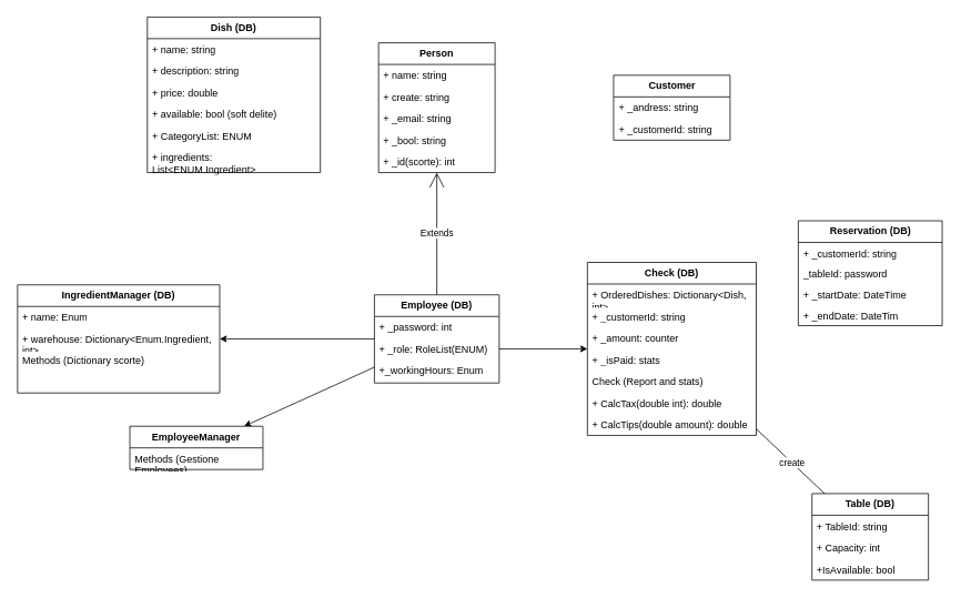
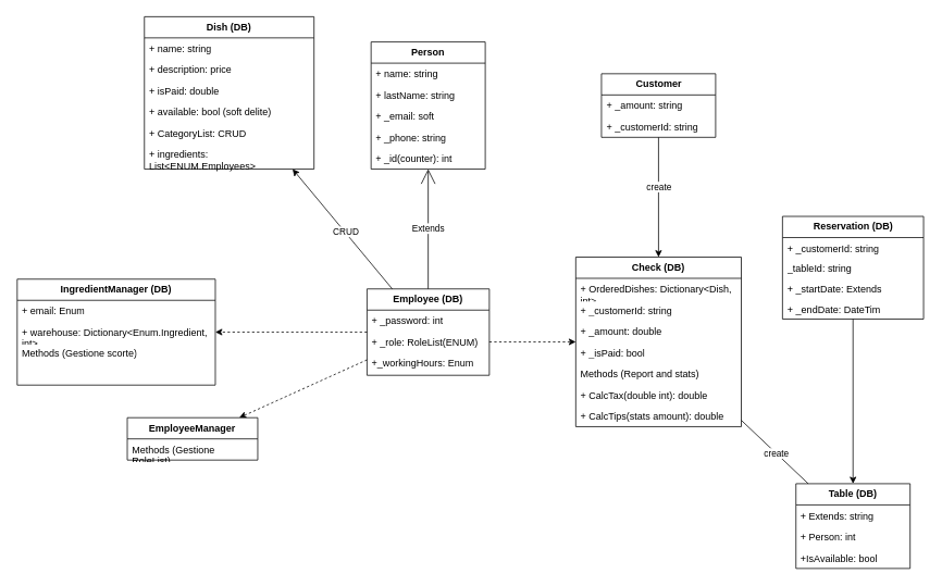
- <mxCell id="43" value="+ description: string" style="text;strokeColor=none;fillColor=none;align=left;verticalAlign=top;spacingLeft=4;spacingRight=4;overflow=hidden;rotatable=0;points=[[0,0.5],[1,0.5]];portConstraint=eastwest;whiteSpace=wrap;html=1;" parent="41" vertex="1"><mxGeometry y="52" width="208" height="26" as="geometry" /></mxCell>
+ <mxCell id="43" value="+ description: price" style="text;strokeColor=none;fillColor=none;align=left;verticalAlign=top;spacingLeft=4;spacingRight=4;overflow=hidden;rotatable=0;points=[[0,0.5],[1,0.5]];portConstraint=eastwest;whiteSpace=wrap;html=1;" parent="41" vertex="1"><mxGeometry y="52" width="208" height="26" as="geometry" /></mxCell>
- <mxCell id="44" value="+ price: double" style="text;strokeColor=none;fillColor=none;align=left;verticalAlign=top;spacingLeft=4;spacingRight=4;overflow=hidden;rotatable=0;points=[[0,0.5],[1,0.5]];portConstraint=eastwest;whiteSpace=wrap;html=1;" parent="41" vertex="1"><mxGeometry y="78" width="208" height="26" as="geometry" /></mxCell>
+ <mxCell id="44" value="+ isPaid: double" style="text;strokeColor=none;fillColor=none;align=left;verticalAlign=top;spacingLeft=4;spacingRight=4;overflow=hidden;rotatable=0;points=[[0,0.5],[1,0.5]];portConstraint=eastwest;whiteSpace=wrap;html=1;" parent="41" vertex="1"><mxGeometry y="78" width="208" height="26" as="geometry" /></mxCell>
- <mxCell id="4" value="+ create: string" style="text;strokeColor=none;fillColor=none;align=left;verticalAlign=top;spacingLeft=4;spacingRight=4;overflow=hidden;rotatable=0;points=[[0,0.5],[1,0.5]];portConstraint=eastwest;whiteSpace=wrap;html=1;" parent="2" vertex="1"><mxGeometry y="52" width="140" height="26" as="geometry" /></mxCell>
+ <mxCell id="4" value="+ lastName: string" style="text;strokeColor=none;fillColor=none;align=left;verticalAlign=top;spacingLeft=4;spacingRight=4;overflow=hidden;rotatable=0;points=[[0,0.5],[1,0.5]];portConstraint=eastwest;whiteSpace=wrap;html=1;" parent="2" vertex="1"><mxGeometry y="52" width="140" height="26" as="geometry" /></mxCell>
- <mxCell id="19" value="+ _andress: string" style="text;strokeColor=none;fillColor=none;align=left;verticalAlign=top;spacingLeft=4;spacingRight=4;overflow=hidden;rotatable=0;points=[[0,0.5],[1,0.5]];portConstraint=eastwest;whiteSpace=wrap;html=1;" parent="18" vertex="1"><mxGeometry y="26" width="140" height="26" as="geometry" /></mxCell>
+ <mxCell id="19" value="+ _amount: string" style="text;strokeColor=none;fillColor=none;align=left;verticalAlign=top;spacingLeft=4;spacingRight=4;overflow=hidden;rotatable=0;points=[[0,0.5],[1,0.5]];portConstraint=eastwest;whiteSpace=wrap;html=1;" parent="18" vertex="1"><mxGeometry y="26" width="140" height="26" as="geometry" /></mxCell>
- <mxCell id="5" value="+ _email: string" style="text;strokeColor=none;fillColor=none;align=left;verticalAlign=top;spacingLeft=4;spacingRight=4;overflow=hidden;rotatable=0;points=[[0,0.5],[1,0.5]];portConstraint=eastwest;whiteSpace=wrap;html=1;" parent="2" vertex="1"><mxGeometry y="78" width="140" height="26" as="geometry" /></mxCell>
+ <mxCell id="5" value="+ _email: soft" style="text;strokeColor=none;fillColor=none;align=left;verticalAlign=top;spacingLeft=4;spacingRight=4;overflow=hidden;rotatable=0;points=[[0,0.5],[1,0.5]];portConstraint=eastwest;whiteSpace=wrap;html=1;" parent="2" vertex="1"><mxGeometry y="78" width="140" height="26" as="geometry" /></mxCell>
- <mxCell id="46" value="+ CategoryList: ENUM" style="text;strokeColor=none;fillColor=none;align=left;verticalAlign=top;spacingLeft=4;spacingRight=4;overflow=hidden;rotatable=0;points=[[0,0.5],[1,0.5]];portConstraint=eastwest;whiteSpace=wrap;html=1;" parent="41" vertex="1"><mxGeometry y="130" width="208" height="26" as="geometry" /></mxCell>
+ <mxCell id="46" value="+ CategoryList: CRUD" style="text;strokeColor=none;fillColor=none;align=left;verticalAlign=top;spacingLeft=4;spacingRight=4;overflow=hidden;rotatable=0;points=[[0,0.5],[1,0.5]];portConstraint=eastwest;whiteSpace=wrap;html=1;" parent="41" vertex="1"><mxGeometry y="130" width="208" height="26" as="geometry" /></mxCell>
- <mxCell id="6" value="+ _bool: string" style="text;strokeColor=none;fillColor=none;align=left;verticalAlign=top;spacingLeft=4;spacingRight=4;overflow=hidden;rotatable=0;points=[[0,0.5],[1,0.5]];portConstraint=eastwest;whiteSpace=wrap;html=1;" parent="2" vertex="1"><mxGeometry y="104" width="140" height="26" as="geometry" /></mxCell>
+ <mxCell id="6" value="+ _phone: string" style="text;strokeColor=none;fillColor=none;align=left;verticalAlign=top;spacingLeft=4;spacingRight=4;overflow=hidden;rotatable=0;points=[[0,0.5],[1,0.5]];portConstraint=eastwest;whiteSpace=wrap;html=1;" parent="2" vertex="1"><mxGeometry y="104" width="140" height="26" as="geometry" /></mxCell>
- <mxCell id="7" value="+ _id(scorte): int" style="text;strokeColor=none;fillColor=none;align=left;verticalAlign=top;spacingLeft=4;spacingRight=4;overflow=hidden;rotatable=0;points=[[0,0.5],[1,0.5]];portConstraint=eastwest;whiteSpace=wrap;html=1;" parent="2" vertex="1"><mxGeometry y="130" width="140" height="26" as="geometry" /></mxCell>
+ <mxCell id="7" value="+ _id(counter): int" style="text;strokeColor=none;fillColor=none;align=left;verticalAlign=top;spacingLeft=4;spacingRight=4;overflow=hidden;rotatable=0;points=[[0,0.5],[1,0.5]];portConstraint=eastwest;whiteSpace=wrap;html=1;" parent="2" vertex="1"><mxGeometry y="130" width="140" height="26" as="geometry" /></mxCell>
- <mxCell id="47" value="+ ingredients: List&amp;lt;ENUM.Ingredient&amp;gt;" style="text;strokeColor=none;fillColor=none;align=left;verticalAlign=top;spacingLeft=4;spacingRight=4;overflow=hidden;rotatable=0;points=[[0,0.5],[1,0.5]];portConstraint=eastwest;whiteSpace=wrap;html=1;" parent="41" vertex="1"><mxGeometry y="156" width="208" height="31" as="geometry" /></mxCell>
+ <mxCell id="47" value="+ ingredients: List&amp;lt;ENUM.Employees&amp;gt;" style="text;strokeColor=none;fillColor=none;align=left;verticalAlign=top;spacingLeft=4;spacingRight=4;overflow=hidden;rotatable=0;points=[[0,0.5],[1,0.5]];portConstraint=eastwest;whiteSpace=wrap;html=1;" parent="41" vertex="1"><mxGeometry y="156" width="208" height="31" as="geometry" /></mxCell>
+ <mxCell id="16" style="edgeStyle=orthogonalEdgeStyle;rounded=0;orthogonalLoop=1;jettySize=auto;html=1;" parent="1" source="18" target="33" edge="1"><mxGeometry relative="1" as="geometry" /></mxCell>
+ <mxCell id="17" value="create" style="edgeLabel;html=1;align=center;verticalAlign=middle;resizable=0;points=[];" parent="16" vertex="1" connectable="0"><mxGeometry x="-0.179" relative="1" as="geometry"><mxPoint as="offset" /></mxGeometry></mxCell>
+ <mxCell id="8" style="rounded=0;orthogonalLoop=1;jettySize=auto;html=1;" parent="1" source="12" target="41" edge="1"><mxGeometry relative="1" as="geometry" /></mxCell>
+ <mxCell id="9" value="CRUD" style="edgeLabel;html=1;align=center;verticalAlign=middle;resizable=0;points=[];" parent="8" vertex="1" connectable="0"><mxGeometry x="-0.048" y="-1" relative="1" as="geometry"><mxPoint as="offset" /></mxGeometry></mxCell>
- <mxCell id="24" value="_tableId: password" style="text;strokeColor=none;fillColor=none;align=left;verticalAlign=top;spacingLeft=4;spacingRight=4;overflow=hidden;rotatable=0;points=[[0,0.5],[1,0.5]];portConstraint=eastwest;whiteSpace=wrap;html=1;" parent="22" vertex="1"><mxGeometry y="51" width="173" height="25" as="geometry" /></mxCell>
+ <mxCell id="24" value="_tableId: string" style="text;strokeColor=none;fillColor=none;align=left;verticalAlign=top;spacingLeft=4;spacingRight=4;overflow=hidden;rotatable=0;points=[[0,0.5],[1,0.5]];portConstraint=eastwest;whiteSpace=wrap;html=1;" parent="22" vertex="1"><mxGeometry y="51" width="173" height="25" as="geometry" /></mxCell>
- <mxCell id="25" value="+ _startDate: DateTime" style="text;strokeColor=none;fillColor=none;align=left;verticalAlign=top;spacingLeft=4;spacingRight=4;overflow=hidden;rotatable=0;points=[[0,0.5],[1,0.5]];portConstraint=eastwest;whiteSpace=wrap;html=1;" parent="22" vertex="1"><mxGeometry y="76" width="173" height="25" as="geometry" /></mxCell>
+ <mxCell id="25" value="+ _startDate: Extends" style="text;strokeColor=none;fillColor=none;align=left;verticalAlign=top;spacingLeft=4;spacingRight=4;overflow=hidden;rotatable=0;points=[[0,0.5],[1,0.5]];portConstraint=eastwest;whiteSpace=wrap;html=1;" parent="22" vertex="1"><mxGeometry y="76" width="173" height="25" as="geometry" /></mxCell>
- <mxCell id="49" value="+ name: Enum" style="text;strokeColor=none;fillColor=none;align=left;verticalAlign=top;spacingLeft=4;spacingRight=4;overflow=hidden;rotatable=0;points=[[0,0.5],[1,0.5]];portConstraint=eastwest;whiteSpace=wrap;html=1;" parent="48" vertex="1"><mxGeometry y="26" width="243" height="26" as="geometry" /></mxCell>
+ <mxCell id="49" value="+ email: Enum" style="text;strokeColor=none;fillColor=none;align=left;verticalAlign=top;spacingLeft=4;spacingRight=4;overflow=hidden;rotatable=0;points=[[0,0.5],[1,0.5]];portConstraint=eastwest;whiteSpace=wrap;html=1;" parent="48" vertex="1"><mxGeometry y="26" width="243" height="26" as="geometry" /></mxCell>
- <mxCell id="11" style="edgeStyle=orthogonalEdgeStyle;rounded=0;orthogonalLoop=1;jettySize=auto;html=1;" parent="1" source="12" target="48" edge="1"><mxGeometry relative="1" as="geometry" /></mxCell>
+ <mxCell id="11" style="edgeStyle=orthogonalEdgeStyle;rounded=0;orthogonalLoop=1;jettySize=auto;html=1;dashed=1;" parent="1" source="12" target="48" edge="1"><mxGeometry relative="1" as="geometry" /></mxCell>
- <mxCell id="36" value="+ _amount: counter" style="text;strokeColor=none;fillColor=none;align=left;verticalAlign=top;spacingLeft=4;spacingRight=4;overflow=hidden;rotatable=0;points=[[0,0.5],[1,0.5]];portConstraint=eastwest;whiteSpace=wrap;html=1;" vertex="1" parent="33"><mxGeometry y="78" width="203" height="26" as="geometry" /></mxCell>
+ <mxCell id="36" value="+ _amount: double" style="text;strokeColor=none;fillColor=none;align=left;verticalAlign=top;spacingLeft=4;spacingRight=4;overflow=hidden;rotatable=0;points=[[0,0.5],[1,0.5]];portConstraint=eastwest;whiteSpace=wrap;html=1;" vertex="1" parent="33"><mxGeometry y="78" width="203" height="26" as="geometry" /></mxCell>
- <mxCell id="56" style="edgeStyle=orthogonalEdgeStyle;rounded=0;orthogonalLoop=1;jettySize=auto;html=1;" parent="1" source="14" target="33" edge="1"><mxGeometry relative="1" as="geometry" /></mxCell>
+ <mxCell id="56" style="edgeStyle=orthogonalEdgeStyle;rounded=0;orthogonalLoop=1;jettySize=auto;html=1;dashed=1;" parent="1" source="14" target="33" edge="1"><mxGeometry relative="1" as="geometry" /></mxCell>
- <mxCell id="37" value="+ _isPaid: stats" style="text;strokeColor=none;fillColor=none;align=left;verticalAlign=top;spacingLeft=4;spacingRight=4;overflow=hidden;rotatable=0;points=[[0,0.5],[1,0.5]];portConstraint=eastwest;whiteSpace=wrap;html=1;" vertex="1" parent="33"><mxGeometry y="104" width="203" height="26" as="geometry" /></mxCell>
+ <mxCell id="37" value="+ _isPaid: bool" style="text;strokeColor=none;fillColor=none;align=left;verticalAlign=top;spacingLeft=4;spacingRight=4;overflow=hidden;rotatable=0;points=[[0,0.5],[1,0.5]];portConstraint=eastwest;whiteSpace=wrap;html=1;" vertex="1" parent="33"><mxGeometry y="104" width="203" height="26" as="geometry" /></mxCell>
- <mxCell id="51" value="Methods (Dictionary scorte)" style="text;strokeColor=none;fillColor=none;align=left;verticalAlign=top;spacingLeft=4;spacingRight=4;overflow=hidden;rotatable=0;points=[[0,0.5],[1,0.5]];portConstraint=eastwest;whiteSpace=wrap;html=1;" parent="48" vertex="1"><mxGeometry y="78" width="243" height="26" as="geometry" /></mxCell>
+ <mxCell id="51" value="Methods (Gestione scorte)" style="text;strokeColor=none;fillColor=none;align=left;verticalAlign=top;spacingLeft=4;spacingRight=4;overflow=hidden;rotatable=0;points=[[0,0.5],[1,0.5]];portConstraint=eastwest;whiteSpace=wrap;html=1;" parent="48" vertex="1"><mxGeometry y="78" width="243" height="26" as="geometry" /></mxCell>
- <mxCell id="38" value="Check (Report and stats)" style="text;strokeColor=none;fillColor=none;align=left;verticalAlign=top;spacingLeft=4;spacingRight=4;overflow=hidden;rotatable=0;points=[[0,0.5],[1,0.5]];portConstraint=eastwest;whiteSpace=wrap;html=1;" parent="33" vertex="1"><mxGeometry y="130" width="203" height="26" as="geometry" /></mxCell>
+ <mxCell id="38" value="Methods (Report and stats)" style="text;strokeColor=none;fillColor=none;align=left;verticalAlign=top;spacingLeft=4;spacingRight=4;overflow=hidden;rotatable=0;points=[[0,0.5],[1,0.5]];portConstraint=eastwest;whiteSpace=wrap;html=1;" parent="33" vertex="1"><mxGeometry y="130" width="203" height="26" as="geometry" /></mxCell>
- <mxCell id="10" style="rounded=0;orthogonalLoop=1;jettySize=auto;html=1;" parent="1" source="12" target="53" edge="1"><mxGeometry relative="1" as="geometry" /></mxCell>
+ <mxCell id="10" style="rounded=0;orthogonalLoop=1;jettySize=auto;html=1;dashed=1;" parent="1" source="12" target="53" edge="1"><mxGeometry relative="1" as="geometry" /></mxCell>
+ <mxCell id="21" style="edgeStyle=orthogonalEdgeStyle;rounded=0;orthogonalLoop=1;jettySize=auto;html=1;" parent="1" source="22" target="29" edge="1"><mxGeometry relative="1" as="geometry" /></mxCell>
- <mxCell id="40" value="+ CalcTips(double amount): double" style="text;strokeColor=none;fillColor=none;align=left;verticalAlign=top;spacingLeft=4;spacingRight=4;overflow=hidden;rotatable=0;points=[[0,0.5],[1,0.5]];portConstraint=eastwest;whiteSpace=wrap;html=1;" vertex="1" parent="33"><mxGeometry y="182" width="203" height="26" as="geometry" /></mxCell>
+ <mxCell id="40" value="+ CalcTips(stats amount): double" style="text;strokeColor=none;fillColor=none;align=left;verticalAlign=top;spacingLeft=4;spacingRight=4;overflow=hidden;rotatable=0;points=[[0,0.5],[1,0.5]];portConstraint=eastwest;whiteSpace=wrap;html=1;" vertex="1" parent="33"><mxGeometry y="182" width="203" height="26" as="geometry" /></mxCell>
- <mxCell id="54" value="Methods (Gestione Employees)" style="text;strokeColor=none;fillColor=none;align=left;verticalAlign=top;spacingLeft=4;spacingRight=4;overflow=hidden;rotatable=0;points=[[0,0.5],[1,0.5]];portConstraint=eastwest;whiteSpace=wrap;html=1;" parent="53" vertex="1"><mxGeometry y="26" width="160" height="26" as="geometry" /></mxCell>
+ <mxCell id="54" value="Methods (Gestione RoleList)" style="text;strokeColor=none;fillColor=none;align=left;verticalAlign=top;spacingLeft=4;spacingRight=4;overflow=hidden;rotatable=0;points=[[0,0.5],[1,0.5]];portConstraint=eastwest;whiteSpace=wrap;html=1;" parent="53" vertex="1"><mxGeometry y="26" width="160" height="26" as="geometry" /></mxCell>
- <mxCell id="30" value="+ TableId: string" style="text;strokeColor=none;fillColor=none;align=left;verticalAlign=top;spacingLeft=4;spacingRight=4;overflow=hidden;rotatable=0;points=[[0,0.5],[1,0.5]];portConstraint=eastwest;whiteSpace=wrap;html=1;" parent="29" vertex="1"><mxGeometry y="26" width="140" height="26" as="geometry" /></mxCell>
+ <mxCell id="30" value="+ Extends: string" style="text;strokeColor=none;fillColor=none;align=left;verticalAlign=top;spacingLeft=4;spacingRight=4;overflow=hidden;rotatable=0;points=[[0,0.5],[1,0.5]];portConstraint=eastwest;whiteSpace=wrap;html=1;" parent="29" vertex="1"><mxGeometry y="26" width="140" height="26" as="geometry" /></mxCell>
- <mxCell id="31" value="+ Capacity: int" style="text;strokeColor=none;fillColor=none;align=left;verticalAlign=top;spacingLeft=4;spacingRight=4;overflow=hidden;rotatable=0;points=[[0,0.5],[1,0.5]];portConstraint=eastwest;whiteSpace=wrap;html=1;" parent="29" vertex="1"><mxGeometry y="52" width="140" height="26" as="geometry" /></mxCell>
+ <mxCell id="31" value="+ Person: int" style="text;strokeColor=none;fillColor=none;align=left;verticalAlign=top;spacingLeft=4;spacingRight=4;overflow=hidden;rotatable=0;points=[[0,0.5],[1,0.5]];portConstraint=eastwest;whiteSpace=wrap;html=1;" parent="29" vertex="1"><mxGeometry y="52" width="140" height="26" as="geometry" /></mxCell>
